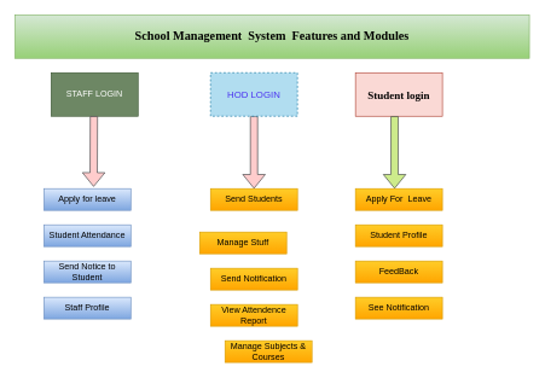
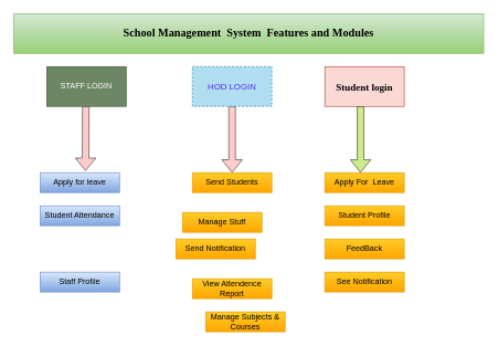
- <mxCell id="8" value="Send Notice to Student" style="rounded=0;whiteSpace=wrap;html=1;fillColor=#dae8fc;gradientColor=#7ea6e0;strokeColor=#6c8ebf;" vertex="1" parent="1"><mxGeometry x="60" y="360" width="120" height="30" as="geometry" /></mxCell>
- <mxCell id="14" value="Send Notification" style="rounded=0;whiteSpace=wrap;html=1;fillColor=#ffcd28;gradientColor=#ffa500;strokeColor=#d79b00;" vertex="1" parent="1"><mxGeometry x="290" y="370" width="120" height="30" as="geometry" /></mxCell>
+ <mxCell id="14" value="Send Notification" style="rounded=0;whiteSpace=wrap;html=1;fillColor=#ffcd28;gradientColor=#ffa500;strokeColor=#d79b00;" vertex="1" parent="1"><mxGeometry x="265" y="360" width="120" height="30" as="geometry" /></mxCell>
